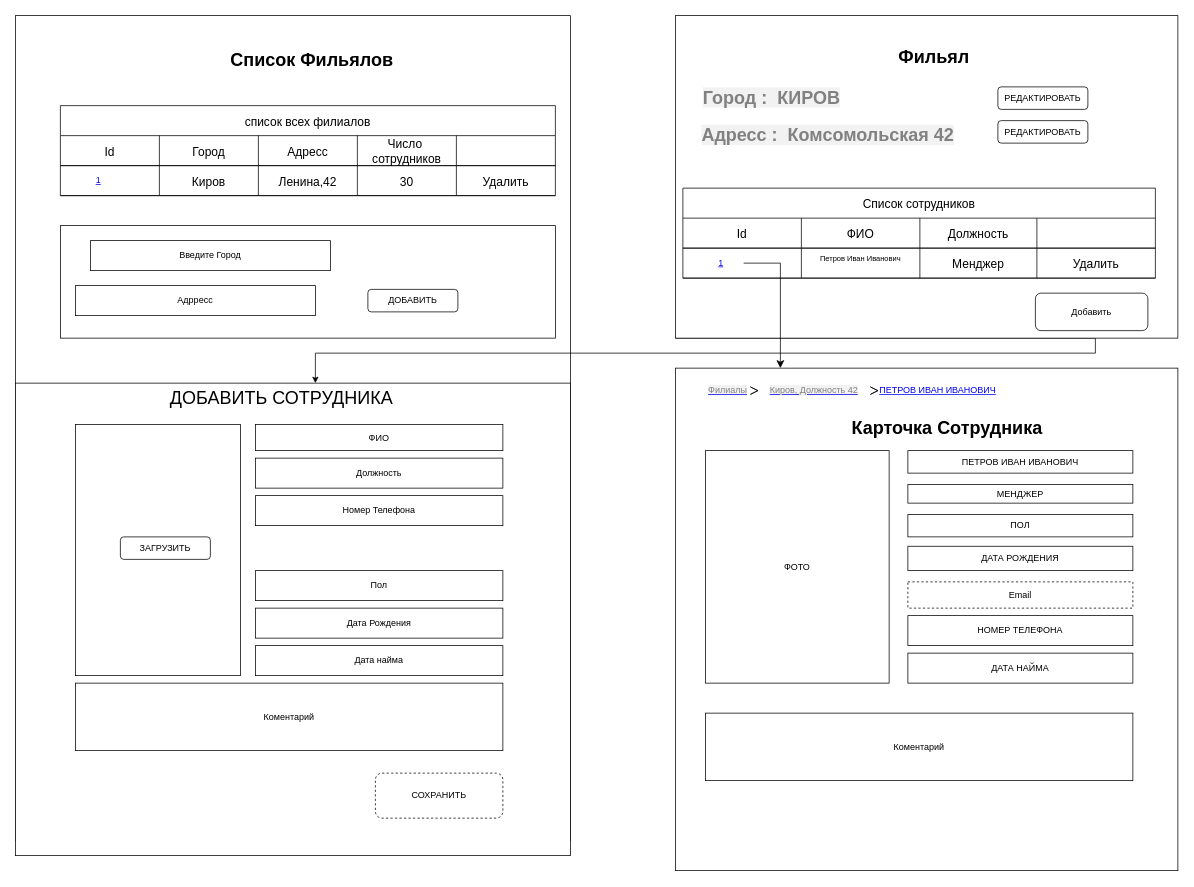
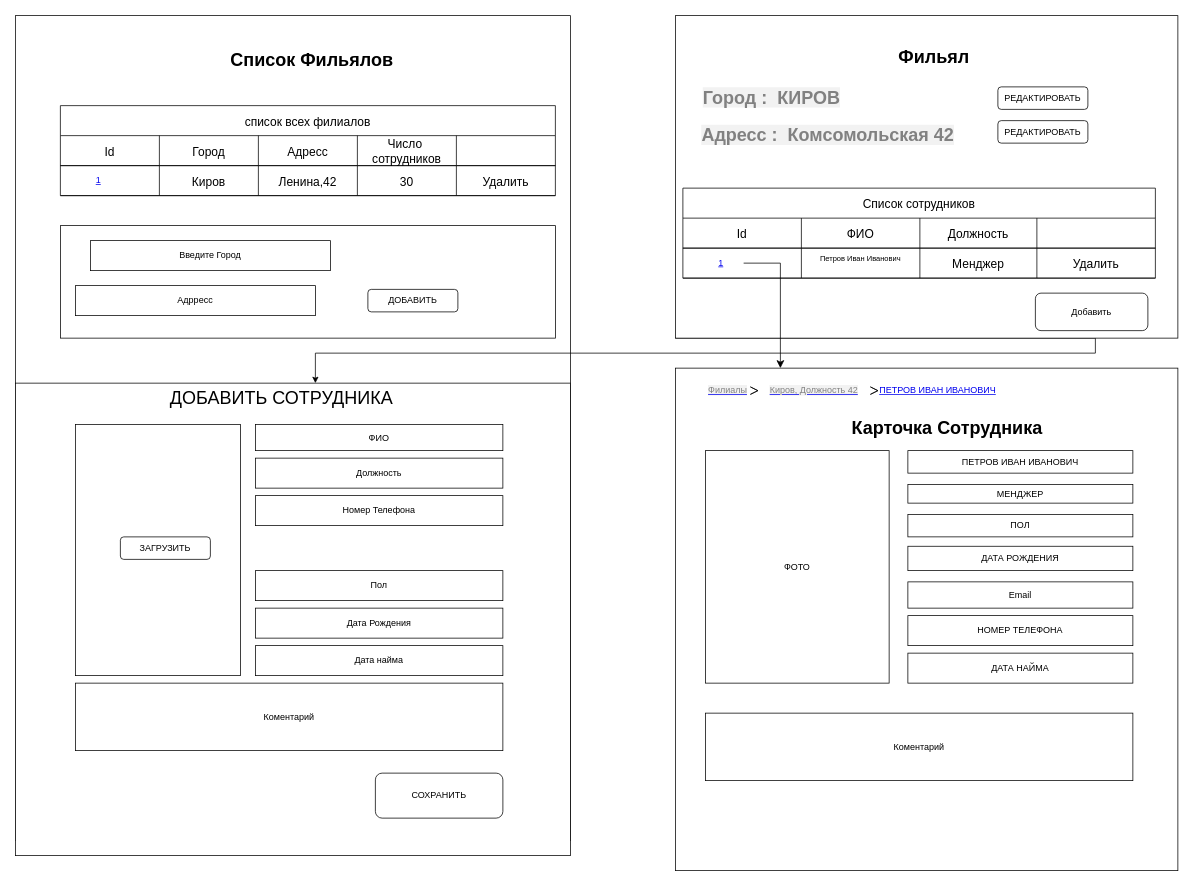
- <mxCell id="48" value="Email" style="rounded=0;whiteSpace=wrap;html=1;dashed=1;" vertex="1" parent="1"><mxGeometry x="1210" y="775" width="300" height="35" as="geometry" /></mxCell>
+ <mxCell id="48" value="Email" style="rounded=0;whiteSpace=wrap;html=1;" vertex="1" parent="1"><mxGeometry x="1210" y="775" width="300" height="35" as="geometry" /></mxCell>
- <mxCell id="43" value="СОХРАНИТЬ" style="rounded=1;whiteSpace=wrap;html=1;dashed=1;" vertex="1" parent="1"><mxGeometry x="500" y="1030" width="170" height="60" as="geometry" /></mxCell>
+ <mxCell id="43" value="СОХРАНИТЬ" style="rounded=1;whiteSpace=wrap;html=1;" vertex="1" parent="1"><mxGeometry x="500" y="1030" width="170" height="60" as="geometry" /></mxCell>
